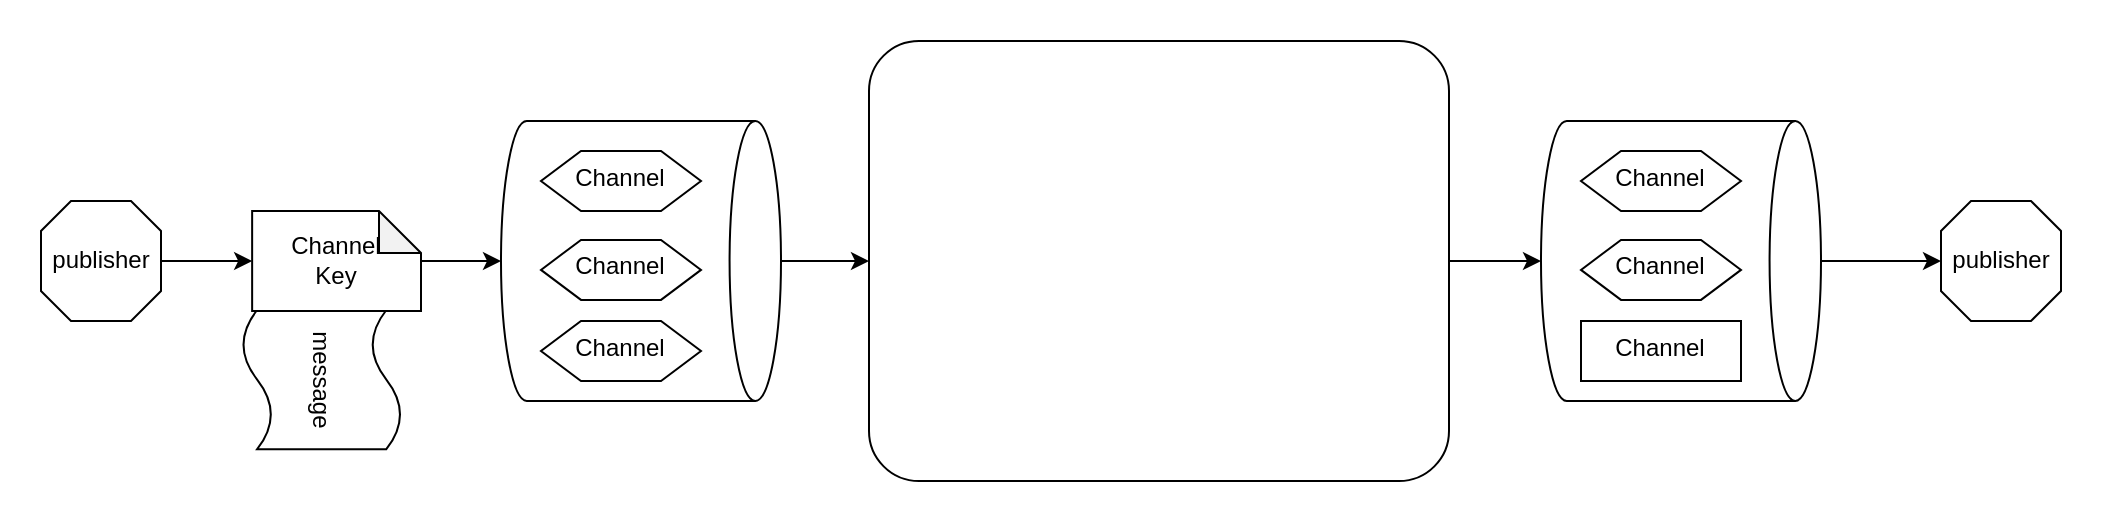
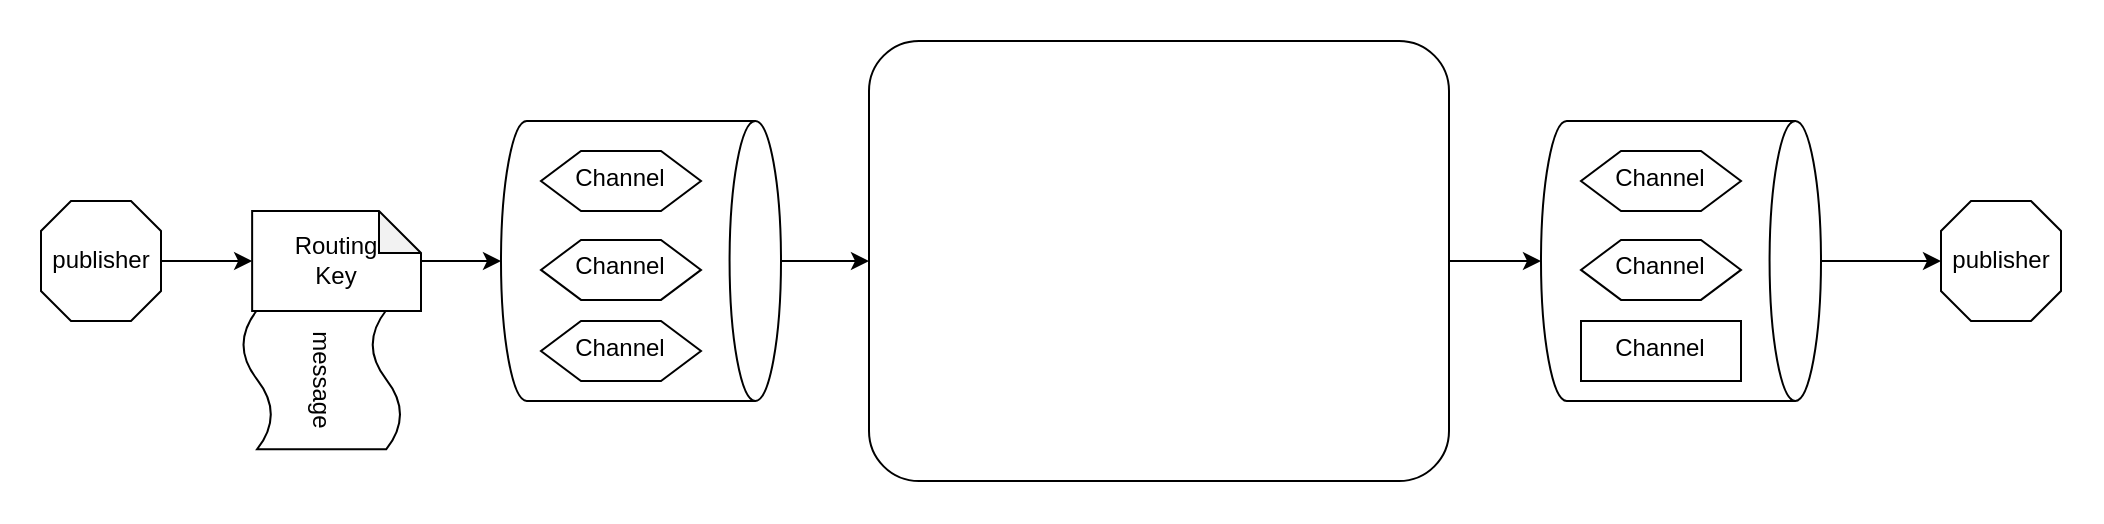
- <mxCell id="8" value="Channel&lt;br&gt;Key" style="shape=note;whiteSpace=wrap;html=1;backgroundOutline=1;darkOpacity=0.05;rounded=0;shadow=0;sketch=0;strokeWidth=1;verticalAlign=middle;labelPosition=center;verticalLabelPosition=middle;align=center;size=21;" vertex="1" parent="1"><mxGeometry x="125.57" y="105" width="84.43" height="50" as="geometry" /></mxCell>
+ <mxCell id="8" value="Routing&lt;br&gt;Key" style="shape=note;whiteSpace=wrap;html=1;backgroundOutline=1;darkOpacity=0.05;rounded=0;shadow=0;sketch=0;strokeWidth=1;verticalAlign=middle;labelPosition=center;verticalLabelPosition=middle;align=center;size=21;" vertex="1" parent="1"><mxGeometry x="125.57" y="105" width="84.43" height="50" as="geometry" /></mxCell>
